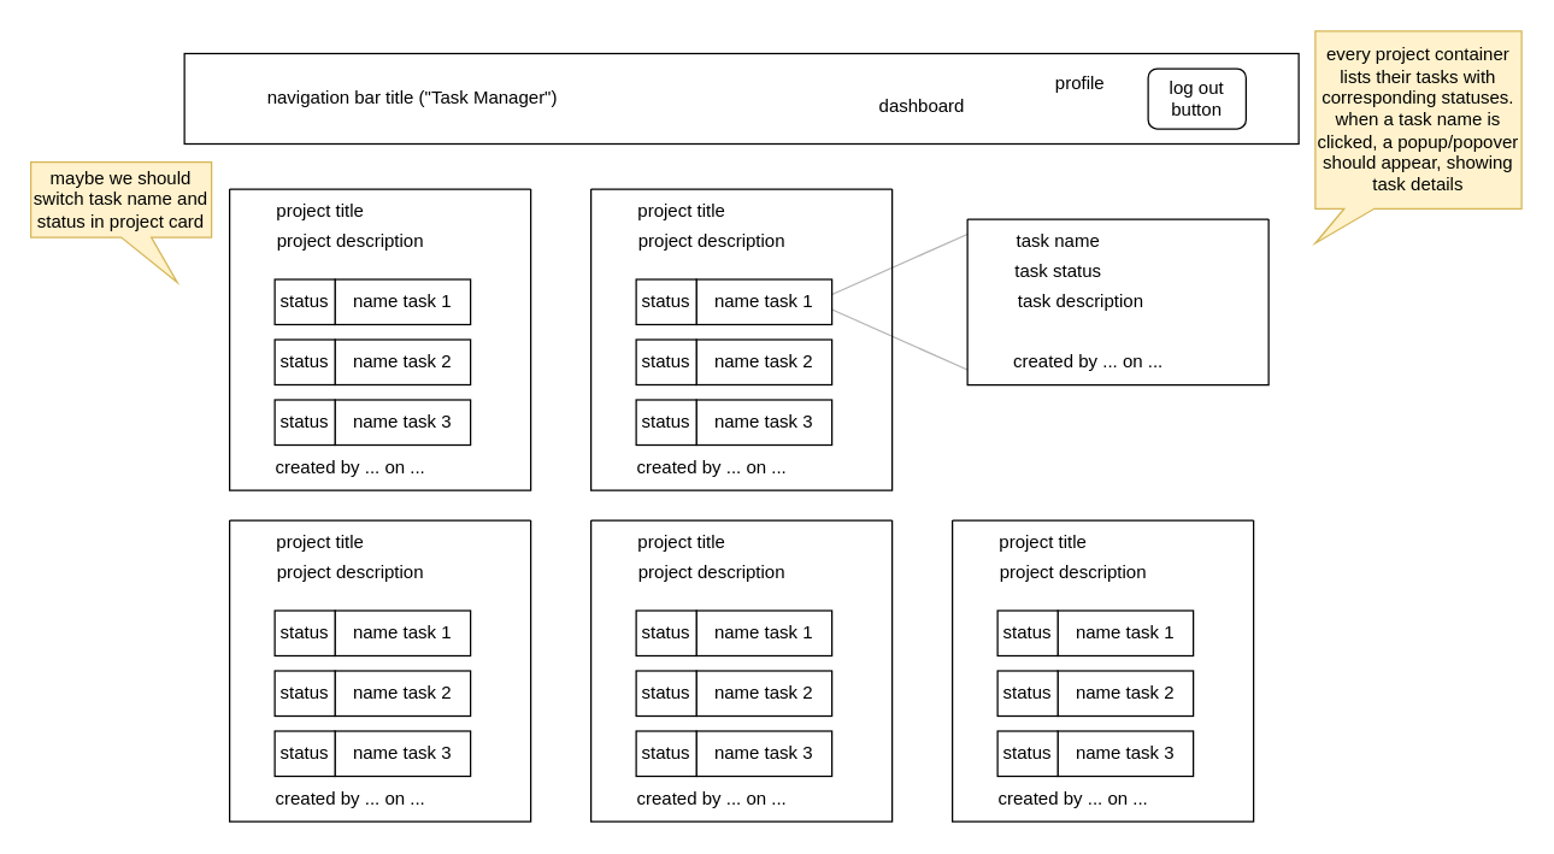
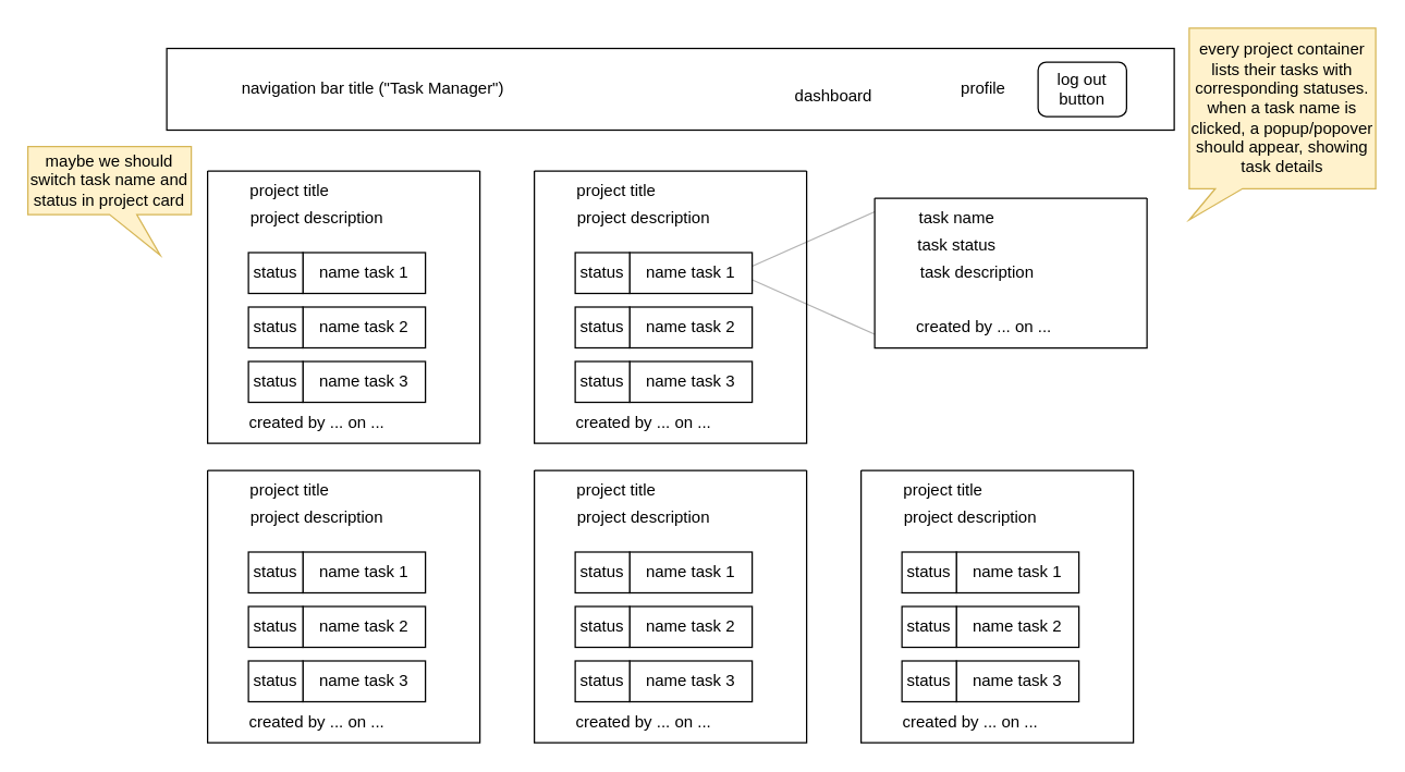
- <mxCell id="61" value="profile" style="text;html=1;align=center;verticalAlign=middle;whiteSpace=wrap;rounded=0;" parent="1" vertex="1"><mxGeometry x="687" y="40" width="60" height="30" as="geometry" /></mxCell>
+ <mxCell id="61" value="profile" style="text;html=1;align=center;verticalAlign=middle;whiteSpace=wrap;rounded=0;" parent="1" vertex="1"><mxGeometry x="692" y="50" width="60" height="30" as="geometry" /></mxCell>
